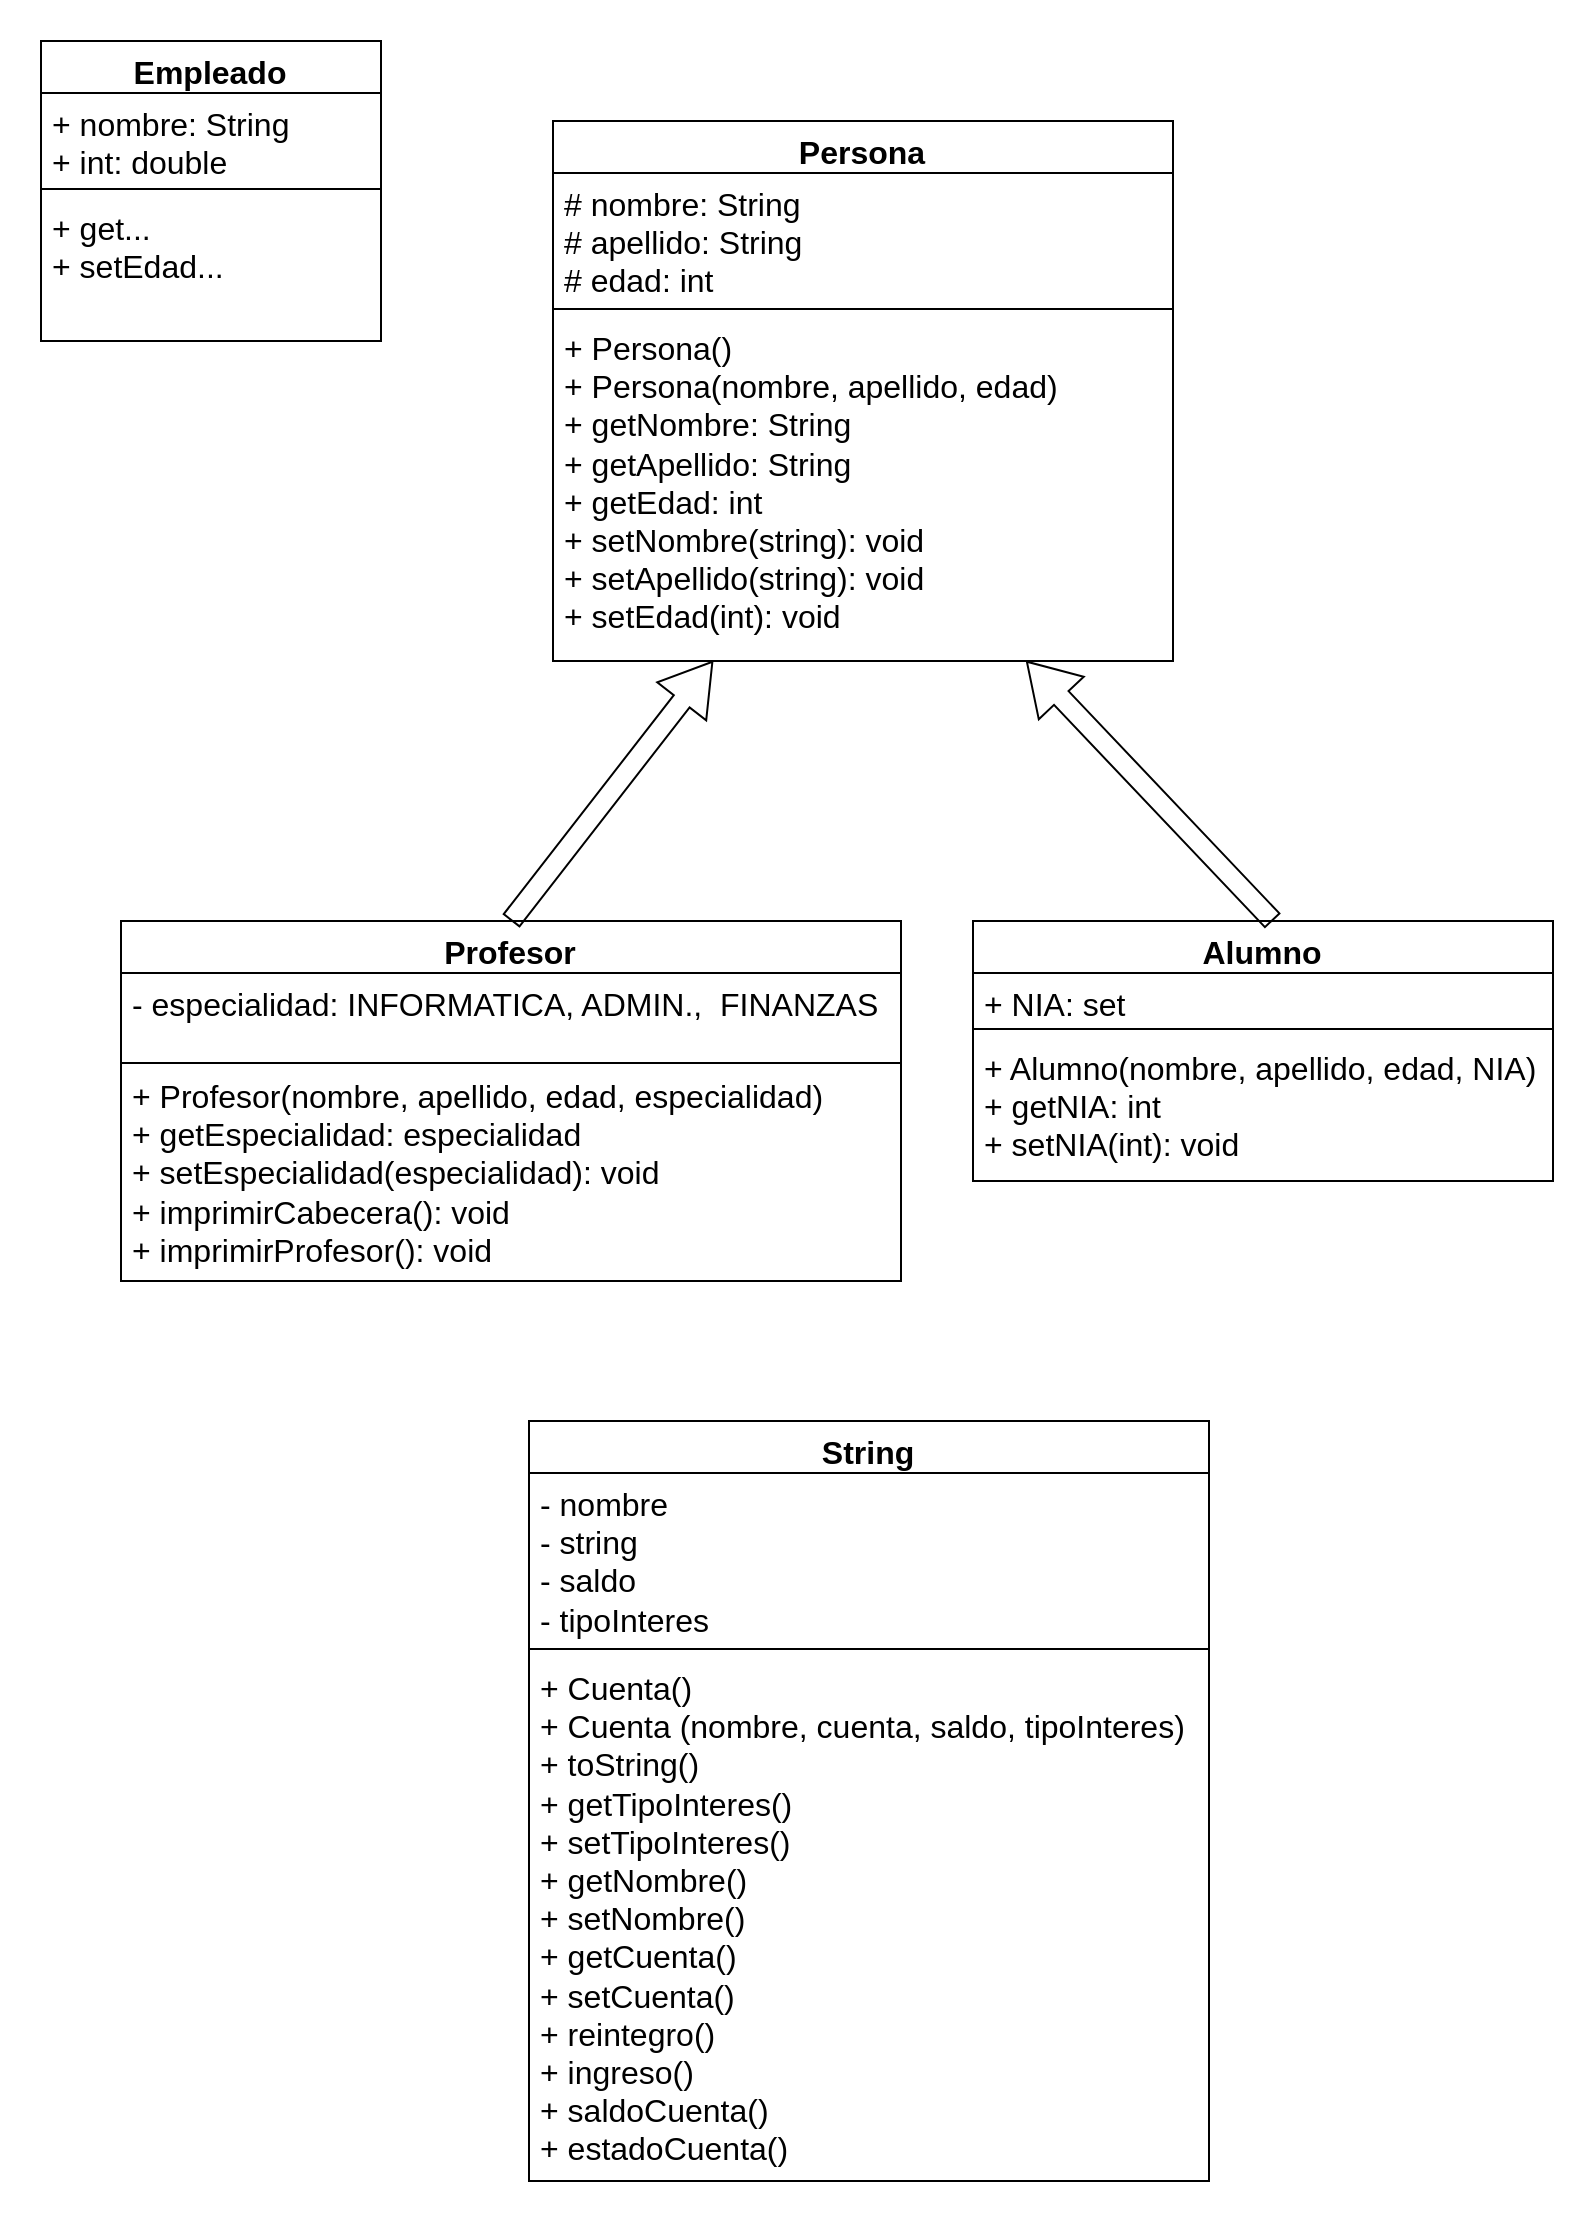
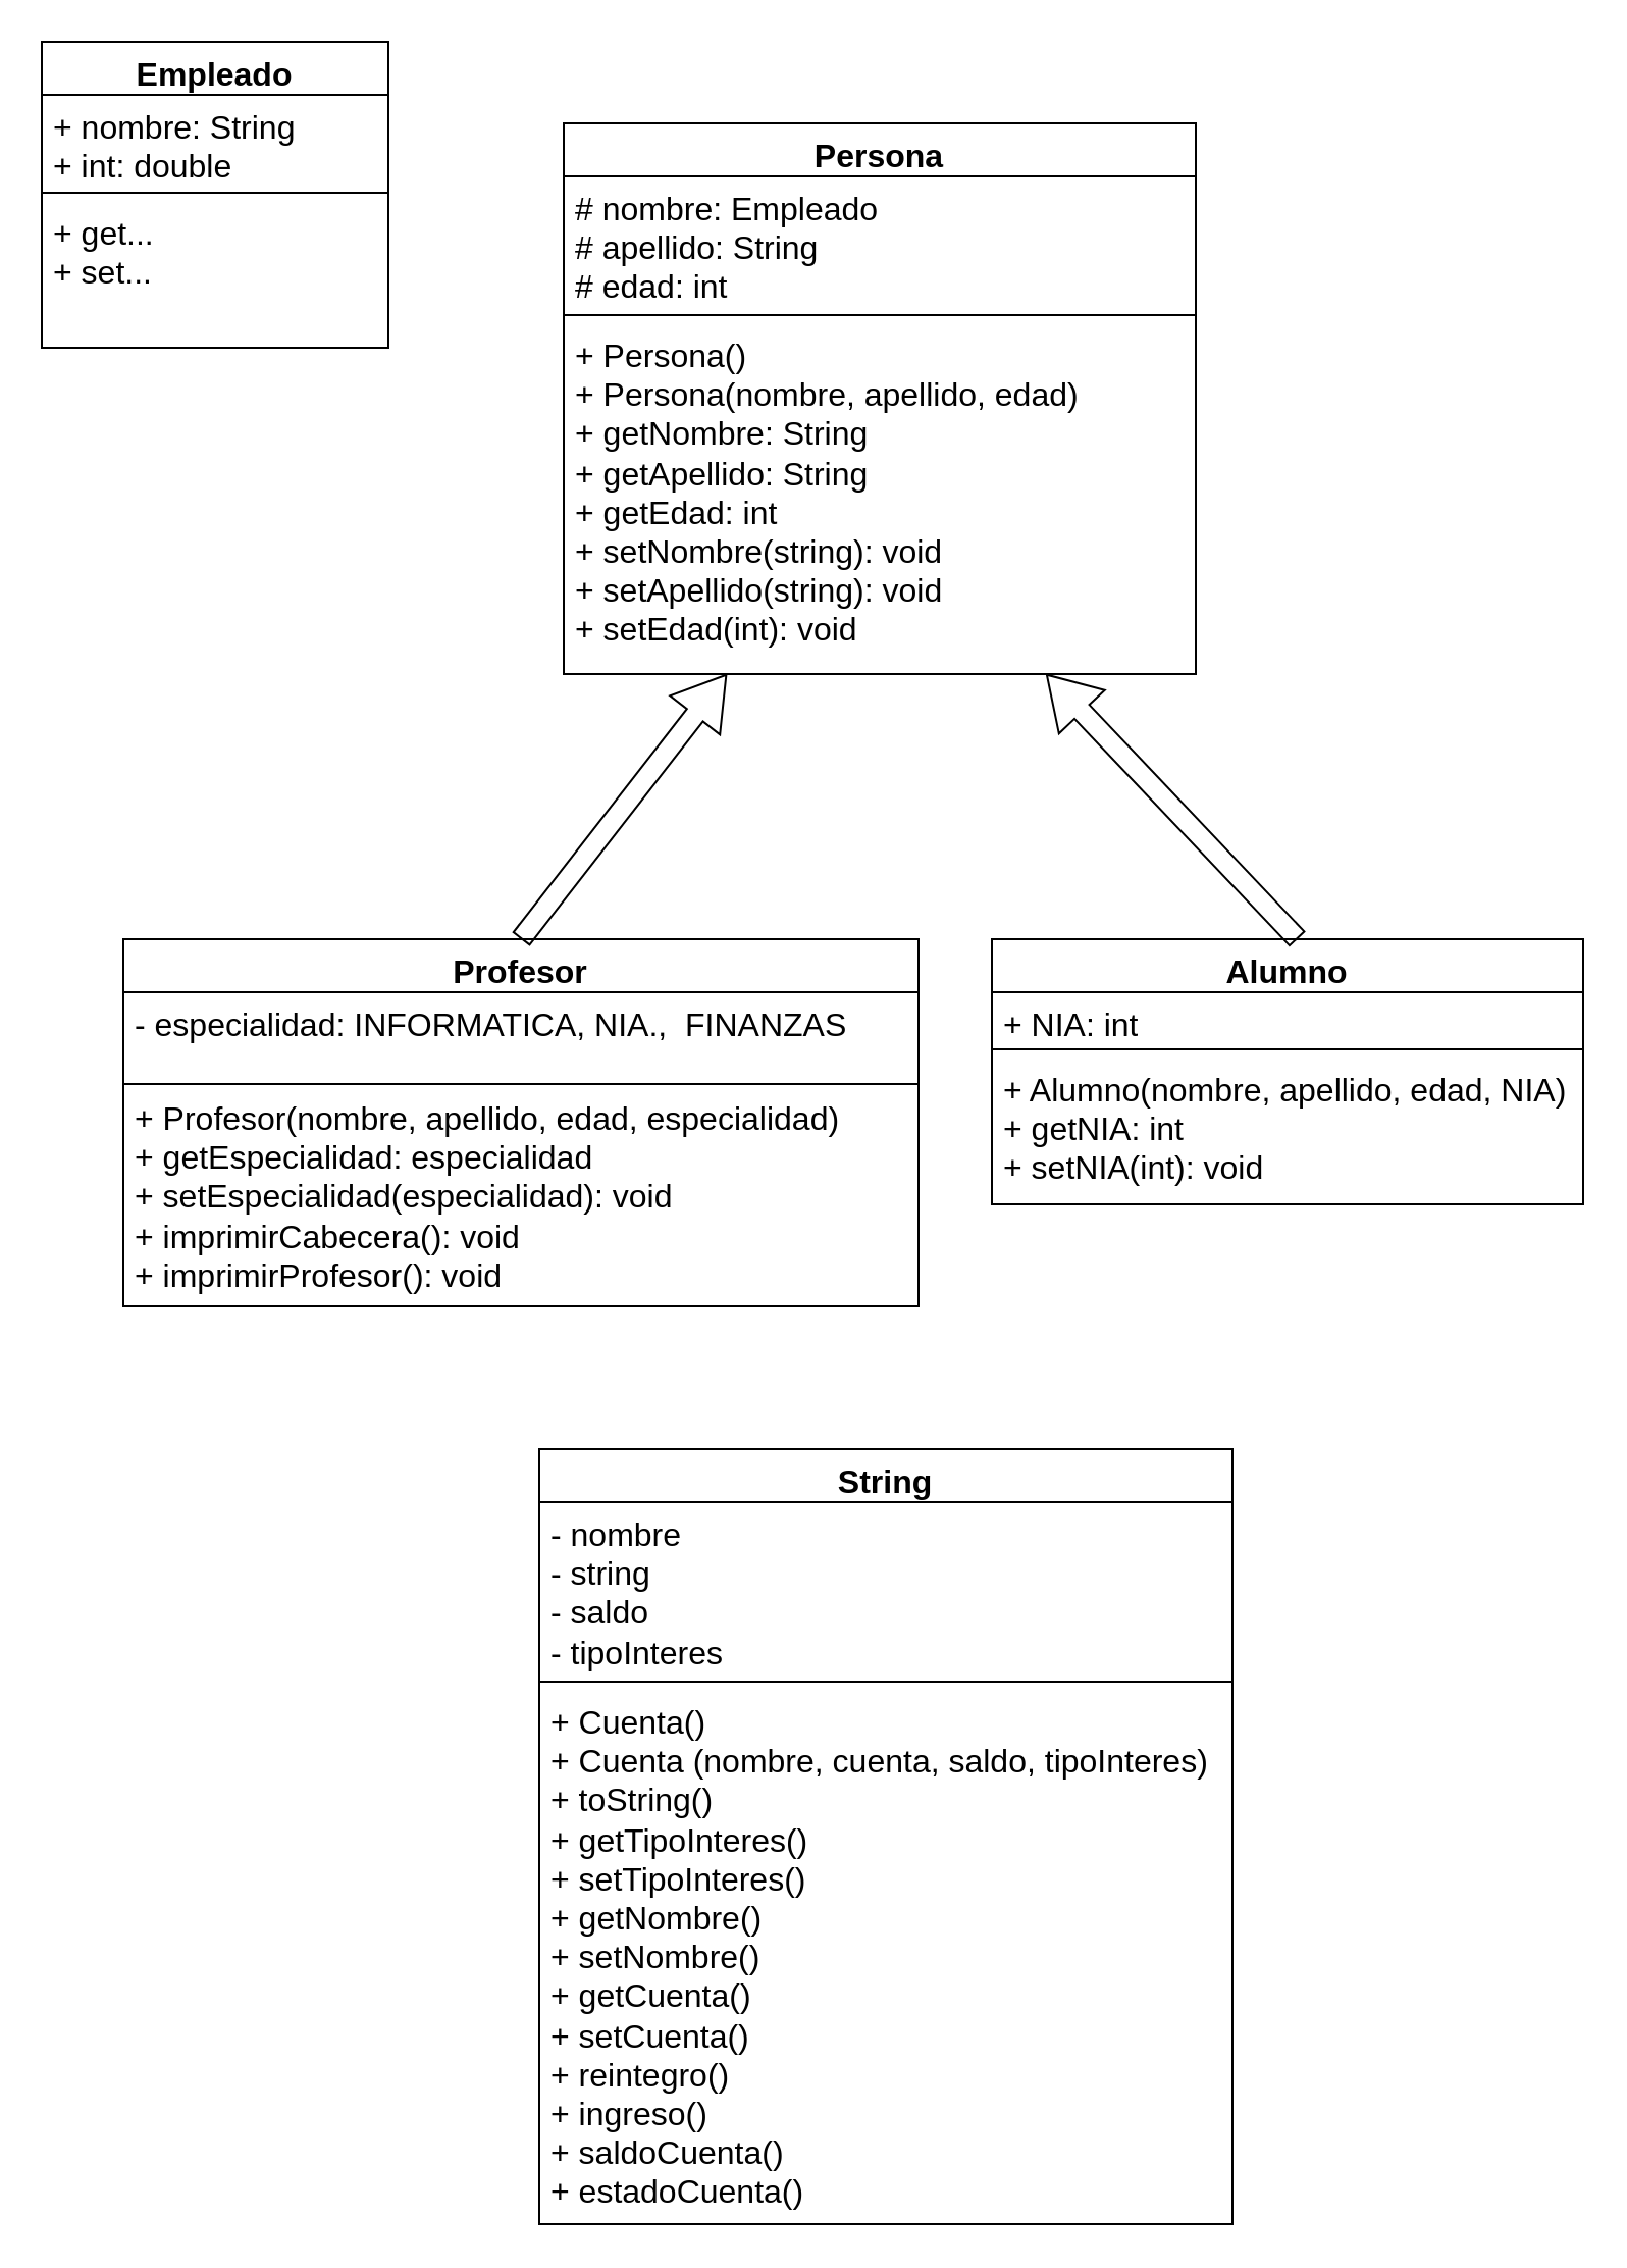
- <mxCell id="7" value="# nombre: String&lt;br&gt;# apellido: String&lt;br&gt;# edad: int" style="text;strokeColor=none;fillColor=none;align=left;verticalAlign=top;spacingLeft=4;spacingRight=4;overflow=hidden;rotatable=0;points=[[0,0.5],[1,0.5]];portConstraint=eastwest;whiteSpace=wrap;html=1;fontSize=16;" parent="6" vertex="1"><mxGeometry y="26" width="310" height="64" as="geometry" /></mxCell>
+ <mxCell id="7" value="# nombre: Empleado&lt;br&gt;# apellido: String&lt;br&gt;# edad: int" style="text;strokeColor=none;fillColor=none;align=left;verticalAlign=top;spacingLeft=4;spacingRight=4;overflow=hidden;rotatable=0;points=[[0,0.5],[1,0.5]];portConstraint=eastwest;whiteSpace=wrap;html=1;fontSize=16;" parent="6" vertex="1"><mxGeometry y="26" width="310" height="64" as="geometry" /></mxCell>
- <mxCell id="5" value="+ get...&lt;br&gt;+ setEdad..." style="text;strokeColor=none;fillColor=none;align=left;verticalAlign=top;spacingLeft=4;spacingRight=4;overflow=hidden;rotatable=0;points=[[0,0.5],[1,0.5]];portConstraint=eastwest;whiteSpace=wrap;html=1;fontSize=16;" parent="2" vertex="1"><mxGeometry y="78" width="170" height="72" as="geometry" /></mxCell>
+ <mxCell id="5" value="+ get...&lt;br&gt;+ set..." style="text;strokeColor=none;fillColor=none;align=left;verticalAlign=top;spacingLeft=4;spacingRight=4;overflow=hidden;rotatable=0;points=[[0,0.5],[1,0.5]];portConstraint=eastwest;whiteSpace=wrap;html=1;fontSize=16;" parent="2" vertex="1"><mxGeometry y="78" width="170" height="72" as="geometry" /></mxCell>
- <mxCell id="16" value="- especialidad: INFORMATICA, ADMIN.,&amp;nbsp; FINANZAS" style="text;strokeColor=none;fillColor=none;align=left;verticalAlign=top;spacingLeft=4;spacingRight=4;overflow=hidden;rotatable=0;points=[[0,0.5],[1,0.5]];portConstraint=eastwest;whiteSpace=wrap;html=1;fontSize=16;" parent="15" vertex="1"><mxGeometry y="26" width="390" height="44" as="geometry" /></mxCell>
+ <mxCell id="16" value="- especialidad: INFORMATICA, NIA.,&amp;nbsp; FINANZAS" style="text;strokeColor=none;fillColor=none;align=left;verticalAlign=top;spacingLeft=4;spacingRight=4;overflow=hidden;rotatable=0;points=[[0,0.5],[1,0.5]];portConstraint=eastwest;whiteSpace=wrap;html=1;fontSize=16;" parent="15" vertex="1"><mxGeometry y="26" width="390" height="44" as="geometry" /></mxCell>
- <mxCell id="11" value="+ NIA: set" style="text;strokeColor=none;fillColor=none;align=left;verticalAlign=top;spacingLeft=4;spacingRight=4;overflow=hidden;rotatable=0;points=[[0,0.5],[1,0.5]];portConstraint=eastwest;whiteSpace=wrap;html=1;fontSize=16;" parent="10" vertex="1"><mxGeometry y="26" width="290" height="24" as="geometry" /></mxCell>
+ <mxCell id="11" value="+ NIA: int" style="text;strokeColor=none;fillColor=none;align=left;verticalAlign=top;spacingLeft=4;spacingRight=4;overflow=hidden;rotatable=0;points=[[0,0.5],[1,0.5]];portConstraint=eastwest;whiteSpace=wrap;html=1;fontSize=16;" parent="10" vertex="1"><mxGeometry y="26" width="290" height="24" as="geometry" /></mxCell>
